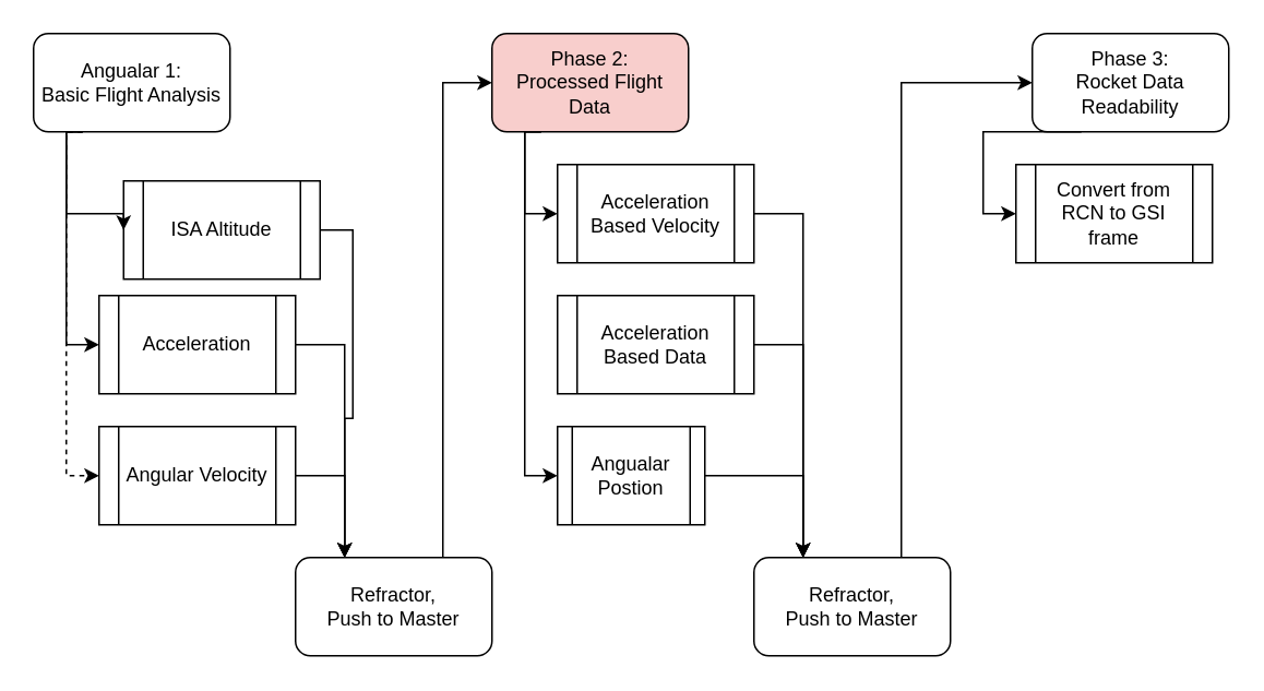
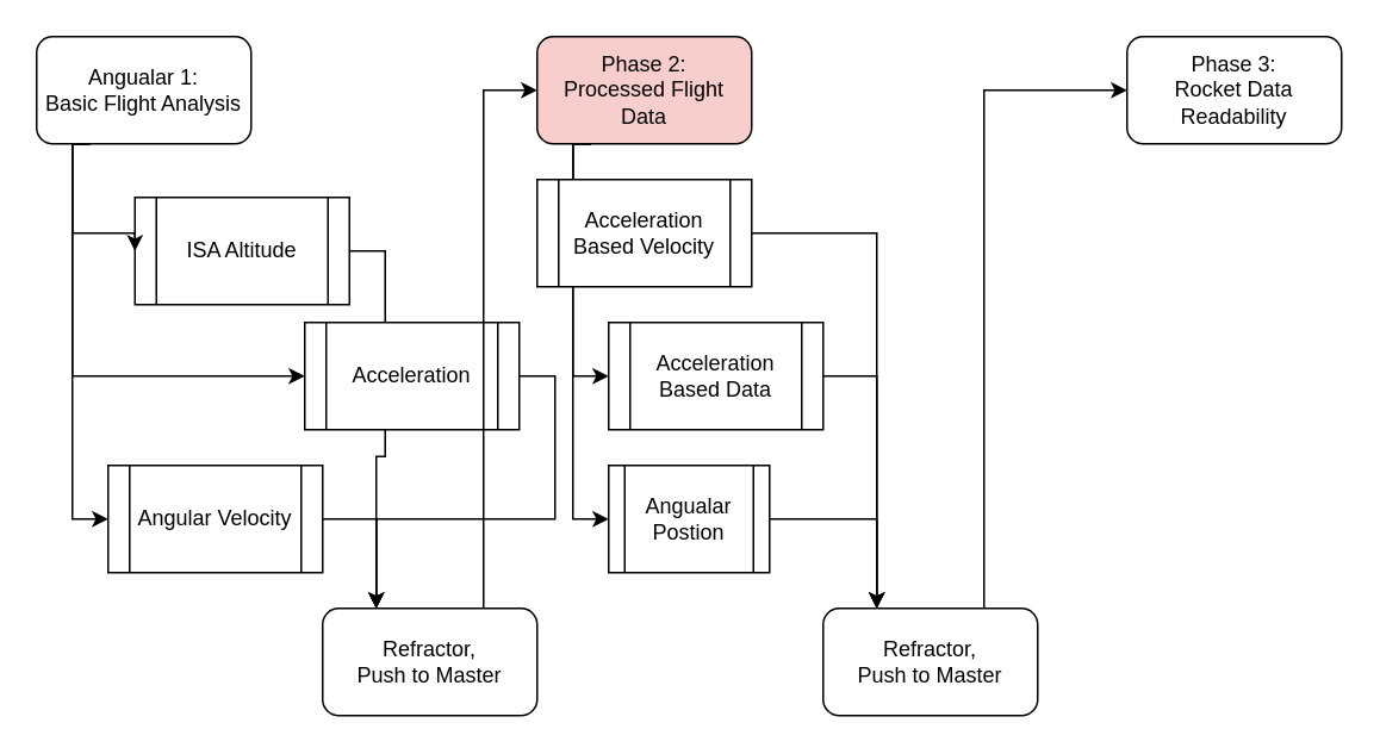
- <mxCell id="22" style="edgeStyle=orthogonalEdgeStyle;rounded=0;orthogonalLoop=1;jettySize=auto;html=1;exitX=0.25;exitY=1;exitDx=0;exitDy=0;entryX=0;entryY=0.5;entryDx=0;entryDy=0;" edge="1" parent="1" source="23" target="24"><mxGeometry relative="1" as="geometry"><Array as="points"><mxPoint x="600" y="80" /><mxPoint x="600" y="130" /></Array></mxGeometry></mxCell>
- <mxCell id="17" value="Acceleration Based Velocity" style="shape=process;whiteSpace=wrap;html=1;backgroundOutline=1;" vertex="1" parent="1"><mxGeometry x="340" y="100" width="120" height="60" as="geometry" /></mxCell>
+ <mxCell id="17" value="Acceleration Based Velocity" style="shape=process;whiteSpace=wrap;html=1;backgroundOutline=1;" vertex="1" parent="1"><mxGeometry x="300" y="100" width="120" height="60" as="geometry" /></mxCell>
- <mxCell id="24" value="Convert from RCN to GSI frame" style="shape=process;whiteSpace=wrap;html=1;backgroundOutline=1;" vertex="1" parent="1"><mxGeometry x="620" y="100" width="120" height="60" as="geometry" /></mxCell>
- <mxCell id="5" value="Acceleration" style="shape=process;whiteSpace=wrap;html=1;backgroundOutline=1;" vertex="1" parent="1"><mxGeometry x="60" y="180" width="120" height="60" as="geometry" /></mxCell>
+ <mxCell id="5" value="Acceleration" style="shape=process;whiteSpace=wrap;html=1;backgroundOutline=1;" vertex="1" parent="1"><mxGeometry x="170" y="180" width="120" height="60" as="geometry" /></mxCell>
+ <mxCell id="13" style="edgeStyle=orthogonalEdgeStyle;rounded=0;orthogonalLoop=1;jettySize=auto;html=1;exitX=0.25;exitY=1;exitDx=0;exitDy=0;entryX=0;entryY=0.5;entryDx=0;entryDy=0;" edge="1" parent="1" source="15" target="19"><mxGeometry relative="1" as="geometry"><Array as="points"><mxPoint x="320" y="80" /><mxPoint x="320" y="210" /></Array></mxGeometry></mxCell>
- <mxCell id="10" style="edgeStyle=orthogonalEdgeStyle;rounded=0;orthogonalLoop=1;jettySize=auto;html=1;exitX=0.25;exitY=1;exitDx=0;exitDy=0;entryX=0;entryY=0.5;entryDx=0;entryDy=0;dashed=1;" edge="1" parent="1" source="11" target="7"><mxGeometry relative="1" as="geometry"><Array as="points"><mxPoint x="40" y="80" /><mxPoint x="40" y="290" /></Array></mxGeometry></mxCell>
+ <mxCell id="10" style="edgeStyle=orthogonalEdgeStyle;rounded=0;orthogonalLoop=1;jettySize=auto;html=1;exitX=0.25;exitY=1;exitDx=0;exitDy=0;entryX=0;entryY=0.5;entryDx=0;entryDy=0;" edge="1" parent="1" source="11" target="7"><mxGeometry relative="1" as="geometry"><Array as="points"><mxPoint x="40" y="80" /><mxPoint x="40" y="290" /></Array></mxGeometry></mxCell>
